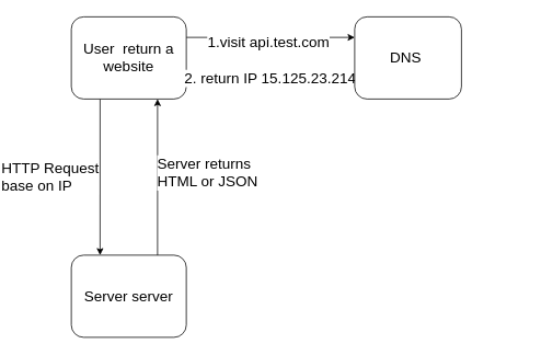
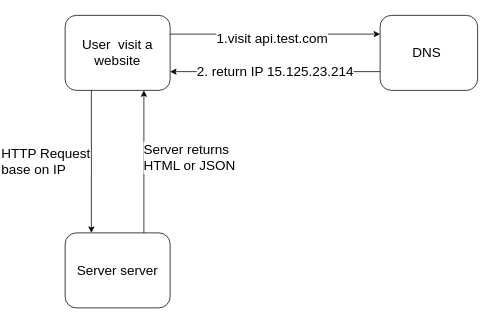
- <mxCell id="5" value="&lt;font style=&quot;font-size: 18px;&quot;&gt;User&amp;nbsp; return a website&lt;/font&gt;" style="rounded=1;whiteSpace=wrap;html=1;strokeWidth=1;" parent="1" vertex="1"><mxGeometry x="20" y="20" width="140" height="100" as="geometry" /></mxCell>
+ <mxCell id="5" value="&lt;font style=&quot;font-size: 18px;&quot;&gt;User&amp;nbsp; visit a website&lt;/font&gt;" style="rounded=1;whiteSpace=wrap;html=1;strokeWidth=1;" parent="1" vertex="1"><mxGeometry x="20" y="20" width="140" height="100" as="geometry" /></mxCell>
- <mxCell id="7" value="&lt;font style=&quot;font-size: 18px;&quot;&gt;DNS&amp;nbsp;&lt;/font&gt;" style="rounded=1;whiteSpace=wrap;html=1;strokeWidth=1;" parent="1" vertex="1"><mxGeometry x="365" y="20" width="130" height="100" as="geometry" /></mxCell>
+ <mxCell id="7" value="&lt;font style=&quot;font-size: 18px;&quot;&gt;DNS&amp;nbsp;&lt;/font&gt;" style="rounded=1;whiteSpace=wrap;html=1;strokeWidth=1;" parent="1" vertex="1"><mxGeometry x="440" y="20" width="130" height="100" as="geometry" /></mxCell>
